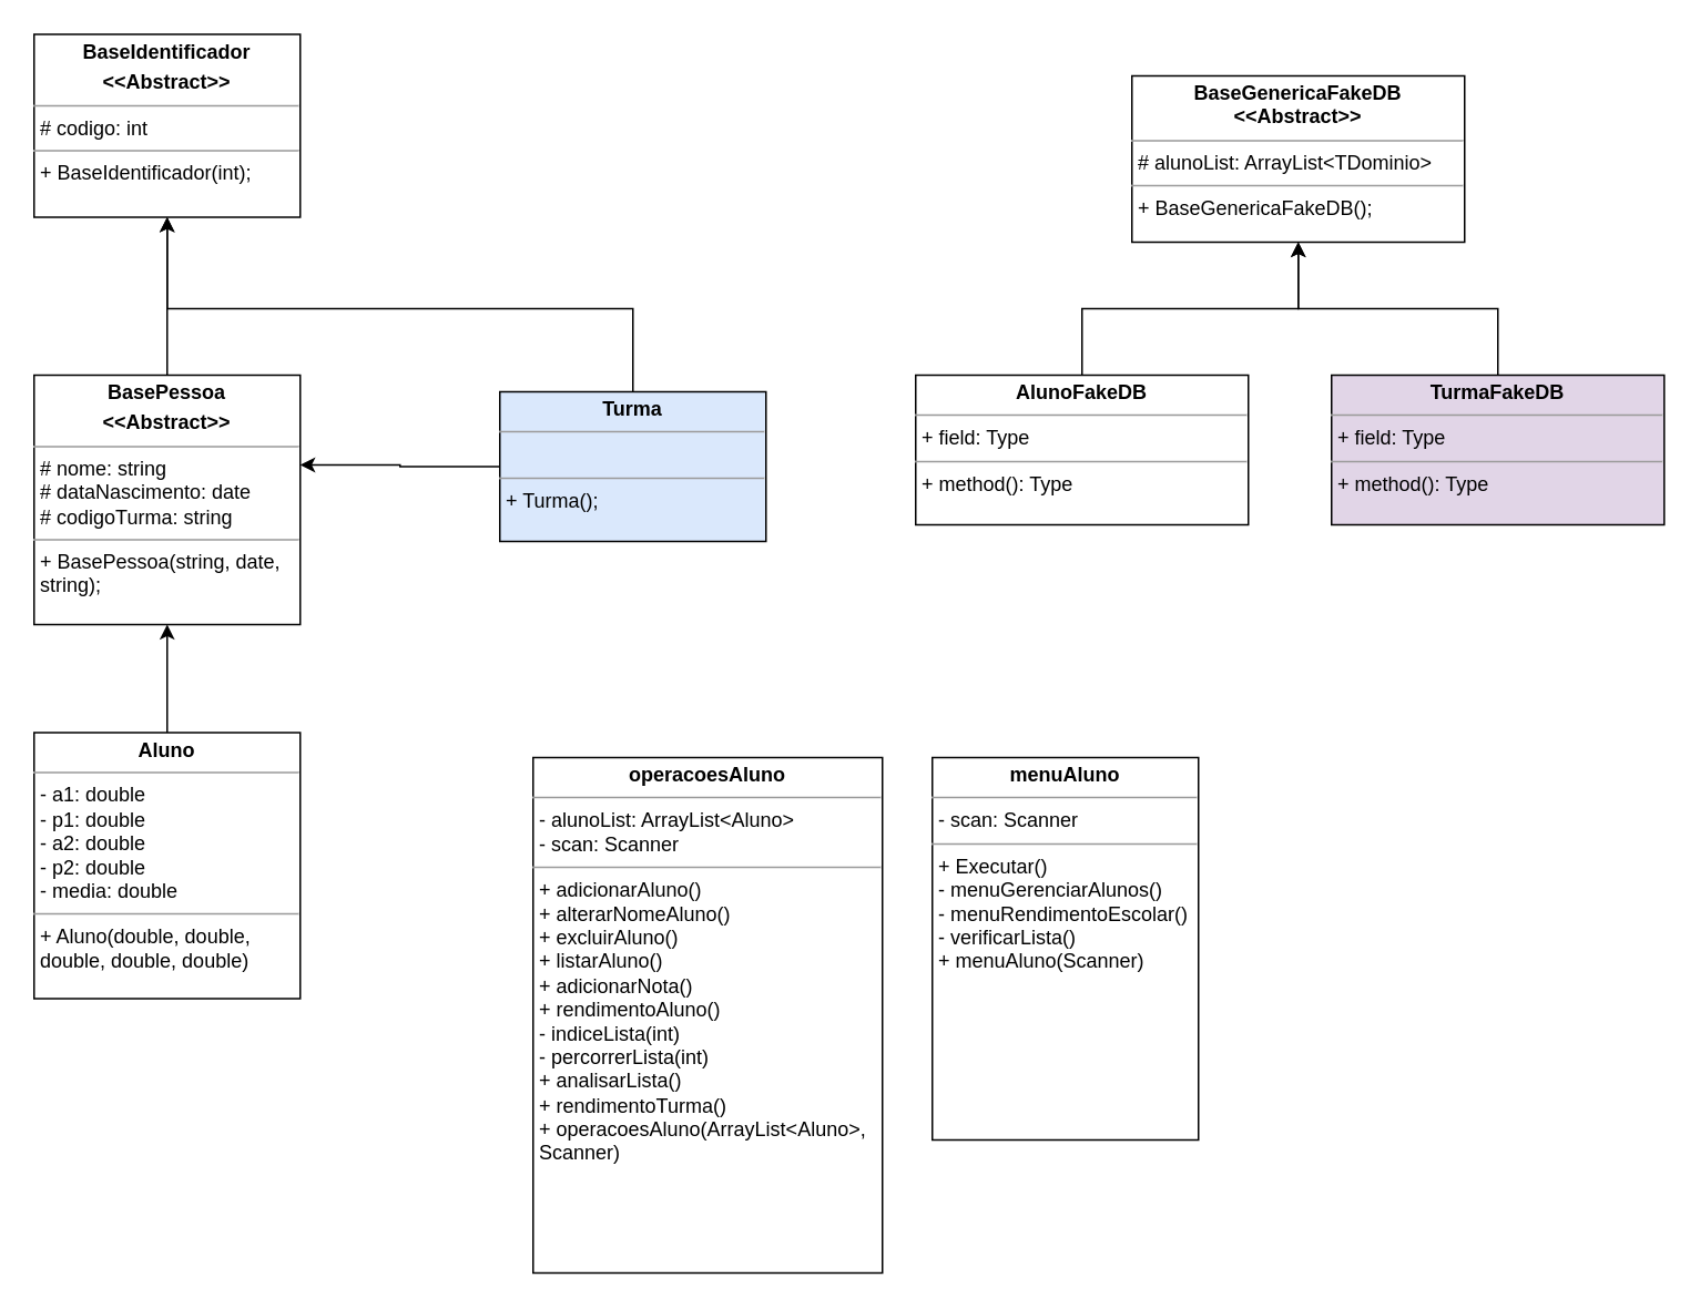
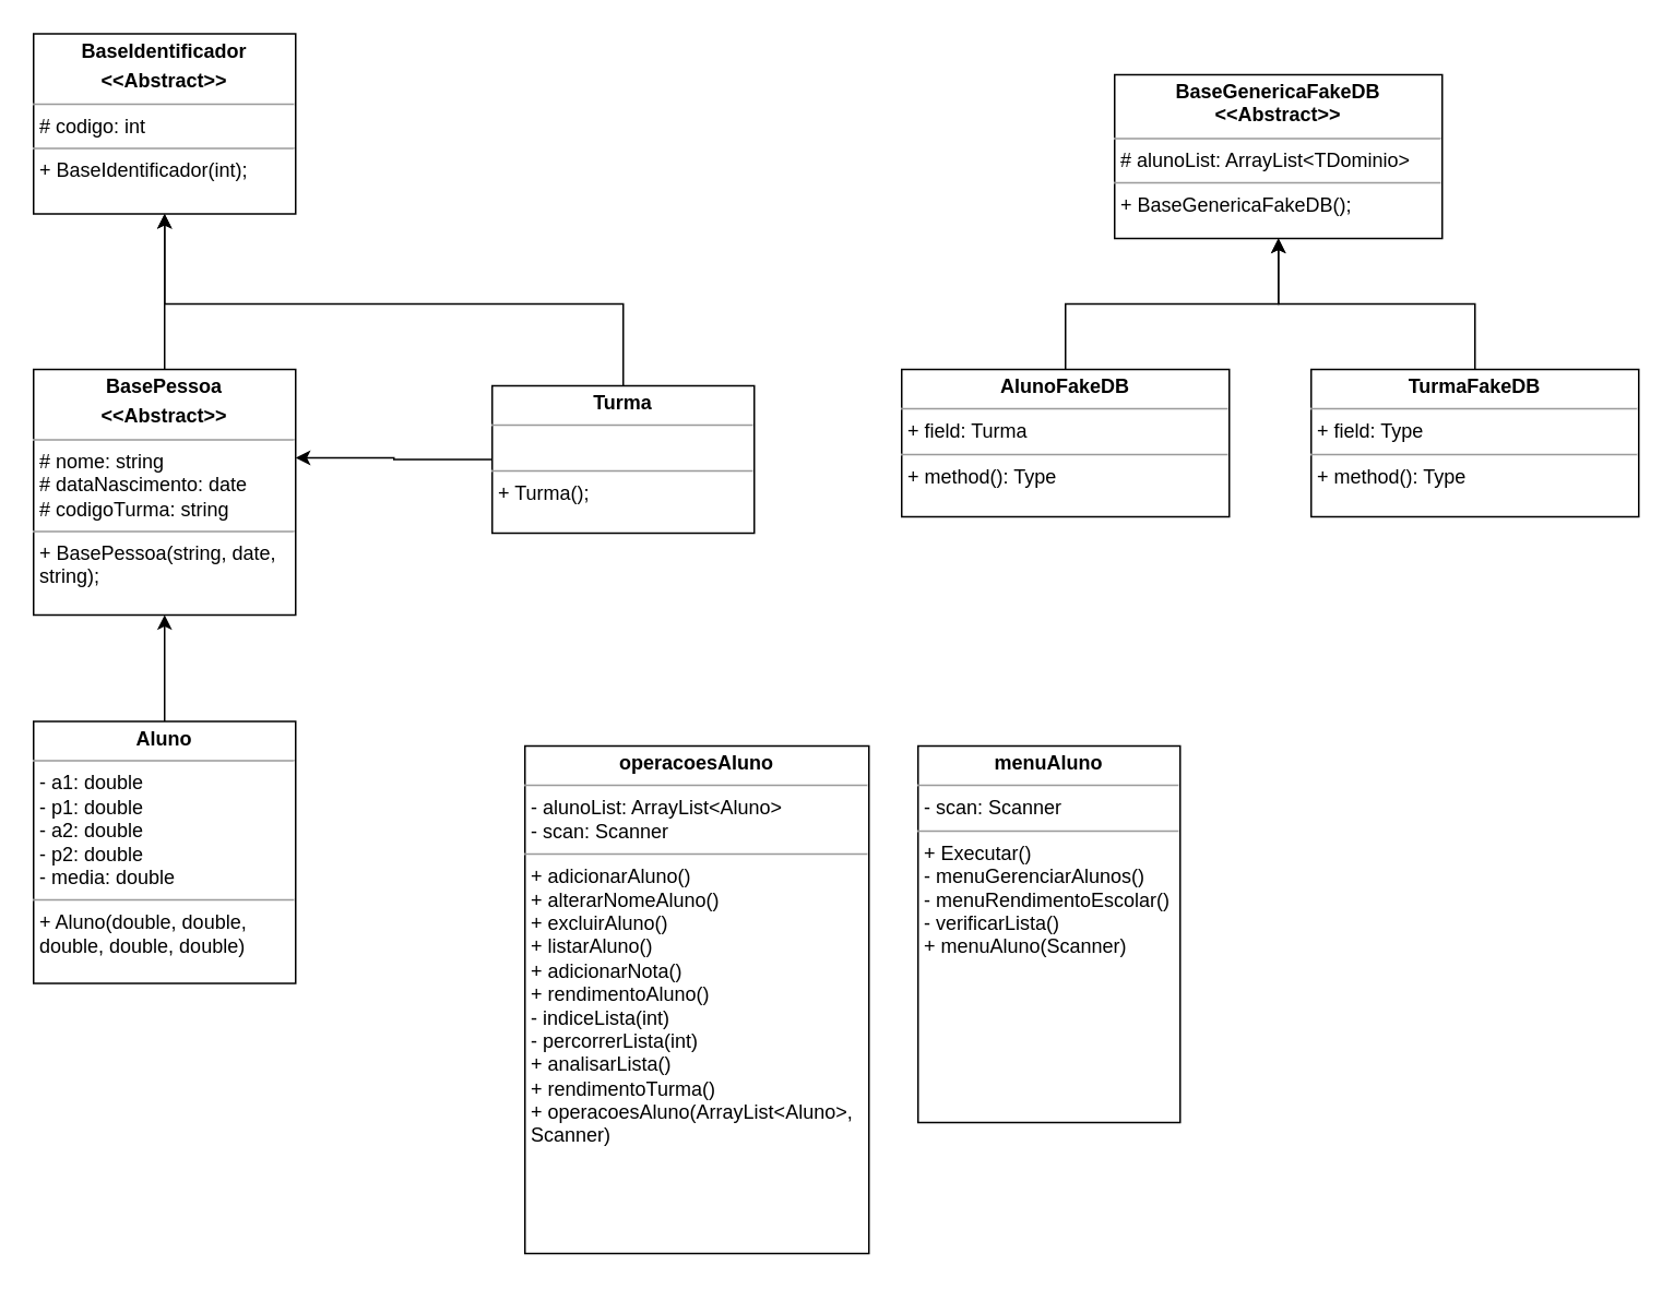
- <mxCell id="14" value="&lt;p style=&quot;margin:0px;margin-top:4px;text-align:center;&quot;&gt;&lt;b&gt;AlunoFakeDB&lt;/b&gt;&lt;/p&gt;&lt;hr size=&quot;1&quot;&gt;&lt;p style=&quot;margin:0px;margin-left:4px;&quot;&gt;+ field: Type&lt;/p&gt;&lt;hr size=&quot;1&quot;&gt;&lt;p style=&quot;margin:0px;margin-left:4px;&quot;&gt;+ method(): Type&lt;/p&gt;" style="verticalAlign=top;align=left;overflow=fill;fontSize=12;fontFamily=Helvetica;html=1;whiteSpace=wrap;" vertex="1" parent="1"><mxGeometry x="550" y="225" width="200" height="90" as="geometry" /></mxCell>
+ <mxCell id="14" value="&lt;p style=&quot;margin:0px;margin-top:4px;text-align:center;&quot;&gt;&lt;b&gt;AlunoFakeDB&lt;/b&gt;&lt;/p&gt;&lt;hr size=&quot;1&quot;&gt;&lt;p style=&quot;margin:0px;margin-left:4px;&quot;&gt;+ field: Turma&lt;/p&gt;&lt;hr size=&quot;1&quot;&gt;&lt;p style=&quot;margin:0px;margin-left:4px;&quot;&gt;+ method(): Type&lt;/p&gt;" style="verticalAlign=top;align=left;overflow=fill;fontSize=12;fontFamily=Helvetica;html=1;whiteSpace=wrap;" vertex="1" parent="1"><mxGeometry x="550" y="225" width="200" height="90" as="geometry" /></mxCell>
- <mxCell id="16" value="&lt;p style=&quot;margin:0px;margin-top:4px;text-align:center;&quot;&gt;&lt;b&gt;TurmaFakeDB&lt;/b&gt;&lt;/p&gt;&lt;hr size=&quot;1&quot;&gt;&lt;p style=&quot;margin:0px;margin-left:4px;&quot;&gt;+ field: Type&lt;/p&gt;&lt;hr size=&quot;1&quot;&gt;&lt;p style=&quot;margin:0px;margin-left:4px;&quot;&gt;+ method(): Type&lt;/p&gt;" style="verticalAlign=top;align=left;overflow=fill;fontSize=12;fontFamily=Helvetica;html=1;whiteSpace=wrap;fillColor=#e1d5e7;" vertex="1" parent="1"><mxGeometry x="800" y="225" width="200" height="90" as="geometry" /></mxCell>
+ <mxCell id="16" value="&lt;p style=&quot;margin:0px;margin-top:4px;text-align:center;&quot;&gt;&lt;b&gt;TurmaFakeDB&lt;/b&gt;&lt;/p&gt;&lt;hr size=&quot;1&quot;&gt;&lt;p style=&quot;margin:0px;margin-left:4px;&quot;&gt;+ field: Type&lt;/p&gt;&lt;hr size=&quot;1&quot;&gt;&lt;p style=&quot;margin:0px;margin-left:4px;&quot;&gt;+ method(): Type&lt;/p&gt;" style="verticalAlign=top;align=left;overflow=fill;fontSize=12;fontFamily=Helvetica;html=1;whiteSpace=wrap;" vertex="1" parent="1"><mxGeometry x="800" y="225" width="200" height="90" as="geometry" /></mxCell>
- <mxCell id="10" value="&lt;p style=&quot;margin:0px;margin-top:4px;text-align:center;&quot;&gt;&lt;b&gt;Turma&lt;/b&gt;&lt;/p&gt;&lt;hr size=&quot;1&quot;&gt;&lt;p style=&quot;margin:0px;margin-left:4px;&quot;&gt;&lt;br&gt;&lt;/p&gt;&lt;hr size=&quot;1&quot;&gt;&lt;p style=&quot;margin:0px;margin-left:4px;&quot;&gt;+ Turma();&lt;/p&gt;" style="verticalAlign=top;align=left;overflow=fill;fontSize=12;fontFamily=Helvetica;html=1;whiteSpace=wrap;fillColor=#dae8fc;" vertex="1" parent="1"><mxGeometry x="300" y="235" width="160" height="90" as="geometry" /></mxCell>
+ <mxCell id="10" value="&lt;p style=&quot;margin:0px;margin-top:4px;text-align:center;&quot;&gt;&lt;b&gt;Turma&lt;/b&gt;&lt;/p&gt;&lt;hr size=&quot;1&quot;&gt;&lt;p style=&quot;margin:0px;margin-left:4px;&quot;&gt;&lt;br&gt;&lt;/p&gt;&lt;hr size=&quot;1&quot;&gt;&lt;p style=&quot;margin:0px;margin-left:4px;&quot;&gt;+ Turma();&lt;/p&gt;" style="verticalAlign=top;align=left;overflow=fill;fontSize=12;fontFamily=Helvetica;html=1;whiteSpace=wrap;" vertex="1" parent="1"><mxGeometry x="300" y="235" width="160" height="90" as="geometry" /></mxCell>
